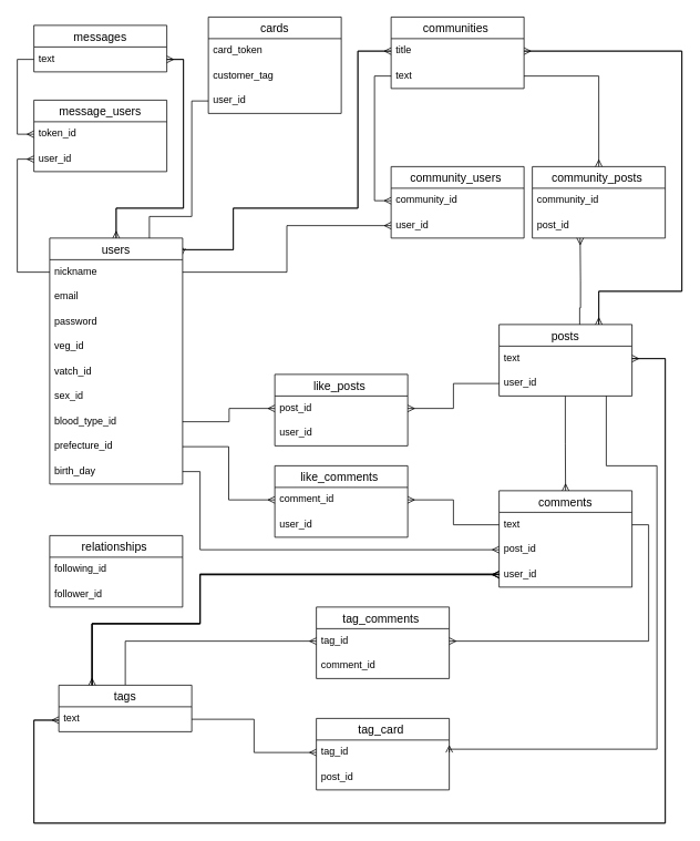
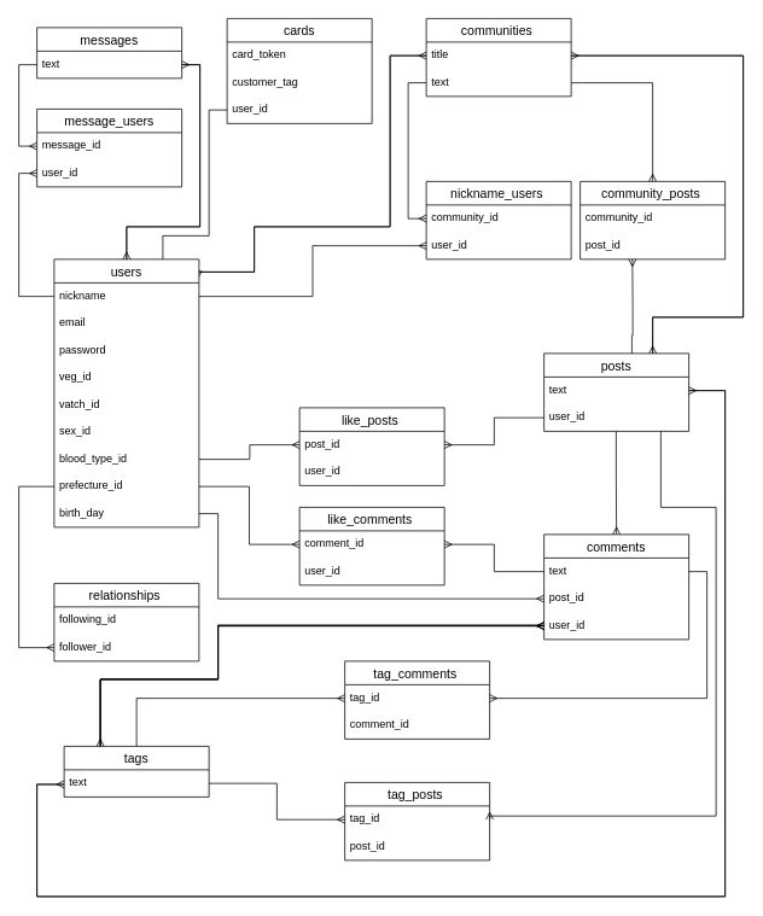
- <mxCell id="51" value="token_id" style="text;strokeColor=none;fillColor=none;spacingLeft=4;spacingRight=4;overflow=hidden;rotatable=0;points=[[0,0.5],[1,0.5]];portConstraint=eastwest;fontSize=12;" parent="50" vertex="1"><mxGeometry y="26" width="160" height="30" as="geometry" /></mxCell>
+ <mxCell id="51" value="message_id" style="text;strokeColor=none;fillColor=none;spacingLeft=4;spacingRight=4;overflow=hidden;rotatable=0;points=[[0,0.5],[1,0.5]];portConstraint=eastwest;fontSize=12;" parent="50" vertex="1"><mxGeometry y="26" width="160" height="30" as="geometry" /></mxCell>
- <mxCell id="37" value="community_users " style="swimlane;fontStyle=0;childLayout=stackLayout;horizontal=1;startSize=26;horizontalStack=0;resizeParent=1;resizeParentMax=0;resizeLast=0;collapsible=1;marginBottom=0;align=center;fontSize=14;" parent="1" vertex="1"><mxGeometry x="470" y="200" width="160" height="86" as="geometry" /></mxCell>
+ <mxCell id="37" value="nickname_users " style="swimlane;fontStyle=0;childLayout=stackLayout;horizontal=1;startSize=26;horizontalStack=0;resizeParent=1;resizeParentMax=0;resizeLast=0;collapsible=1;marginBottom=0;align=center;fontSize=14;" parent="1" vertex="1"><mxGeometry x="470" y="200" width="160" height="86" as="geometry" /></mxCell>
+ <mxCell id="80" style="edgeStyle=elbowEdgeStyle;rounded=0;sketch=0;orthogonalLoop=1;jettySize=auto;html=1;exitX=0;exitY=0.5;exitDx=0;exitDy=0;entryX=0;entryY=0.5;entryDx=0;entryDy=0;endArrow=ERmany;endFill=0;" parent="1" source="32" target="79" edge="1"><mxGeometry relative="1" as="geometry"><Array as="points"><mxPoint x="20" y="630" /></Array><mxPoint x="59" y="537" as="sourcePoint" /></mxGeometry></mxCell>
- <mxCell id="71" value="tag_card " style="swimlane;fontStyle=0;childLayout=stackLayout;horizontal=1;startSize=26;horizontalStack=0;resizeParent=1;resizeParentMax=0;resizeLast=0;collapsible=1;marginBottom=0;align=center;fontSize=14;" parent="1" vertex="1"><mxGeometry x="380" y="864" width="160" height="86" as="geometry" /></mxCell>
+ <mxCell id="71" value="tag_posts " style="swimlane;fontStyle=0;childLayout=stackLayout;horizontal=1;startSize=26;horizontalStack=0;resizeParent=1;resizeParentMax=0;resizeLast=0;collapsible=1;marginBottom=0;align=center;fontSize=14;" parent="1" vertex="1"><mxGeometry x="380" y="864" width="160" height="86" as="geometry" /></mxCell>
